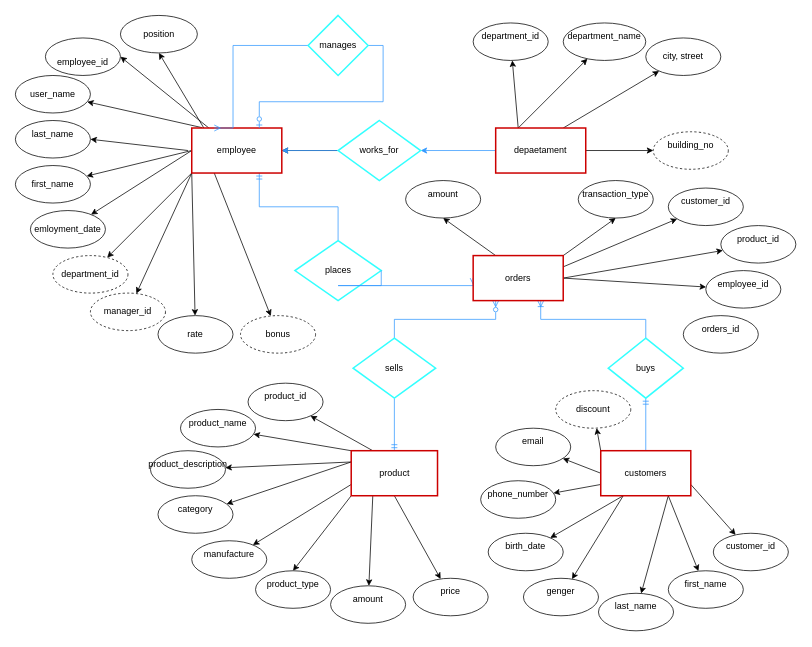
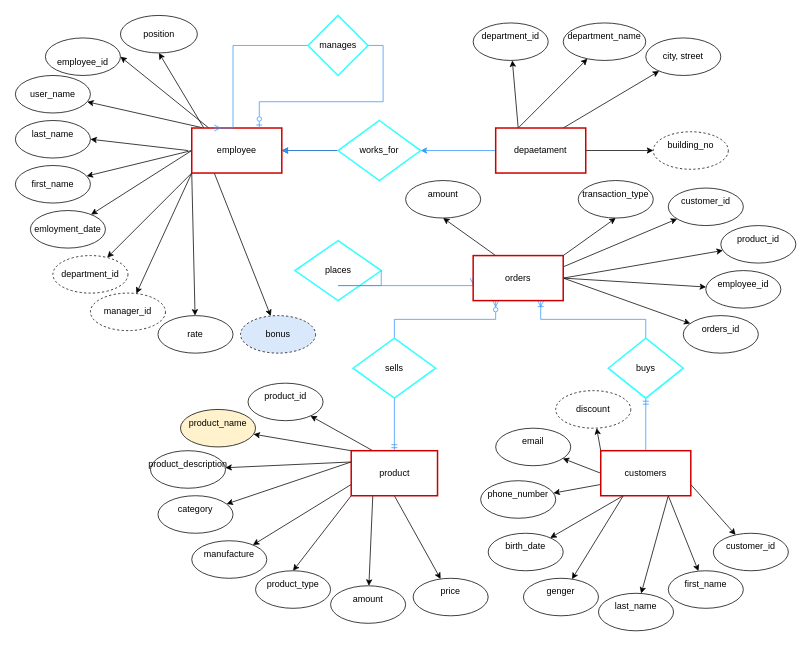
- <mxCell id="11" value="" style="edgeStyle=orthogonalEdgeStyle;rounded=0;orthogonalLoop=1;jettySize=auto;html=1;strokeColor=#3399FF;fillColor=#0050ef;endArrow=none;endFill=0;startArrow=ERmandOne;startFill=0;exitX=0.75;exitY=1;exitDx=0;exitDy=0;" edge="1" parent="1" source="22" target="26"><mxGeometry relative="1" as="geometry" /></mxCell>
+ <mxCell id="30" style="rounded=0;orthogonalLoop=1;jettySize=auto;html=1;exitX=1;exitY=0.5;exitDx=0;exitDy=0;" edge="1" parent="1" source="36" target="89"><mxGeometry relative="1" as="geometry"><mxPoint x="900" y="385" as="targetPoint" /></mxGeometry></mxCell>
- <mxCell id="68" value="bonus" style="ellipse;whiteSpace=wrap;html=1;dashed=1;" vertex="1" parent="1"><mxGeometry x="320" y="420" width="100" height="50" as="geometry" /></mxCell>
+ <mxCell id="68" value="bonus" style="ellipse;whiteSpace=wrap;html=1;dashed=1;fillColor=#dae8fc;" vertex="1" parent="1"><mxGeometry x="320" y="420" width="100" height="50" as="geometry" /></mxCell>
- <mxCell id="82" value="&#10;product_name&#10;&#10;" style="ellipse;whiteSpace=wrap;html=1;" vertex="1" parent="1"><mxGeometry x="240" y="545" width="100" height="50" as="geometry" /></mxCell>
+ <mxCell id="82" value="&#10;product_name&#10;&#10;" style="ellipse;whiteSpace=wrap;html=1;fillColor=#fff2cc;" vertex="1" parent="1"><mxGeometry x="240" y="545" width="100" height="50" as="geometry" /></mxCell>
